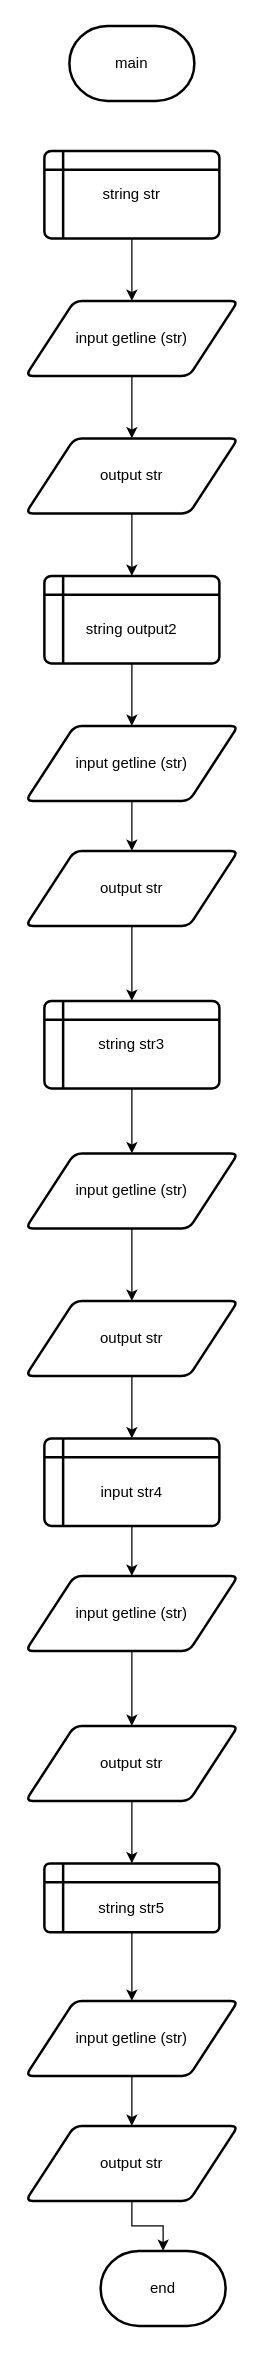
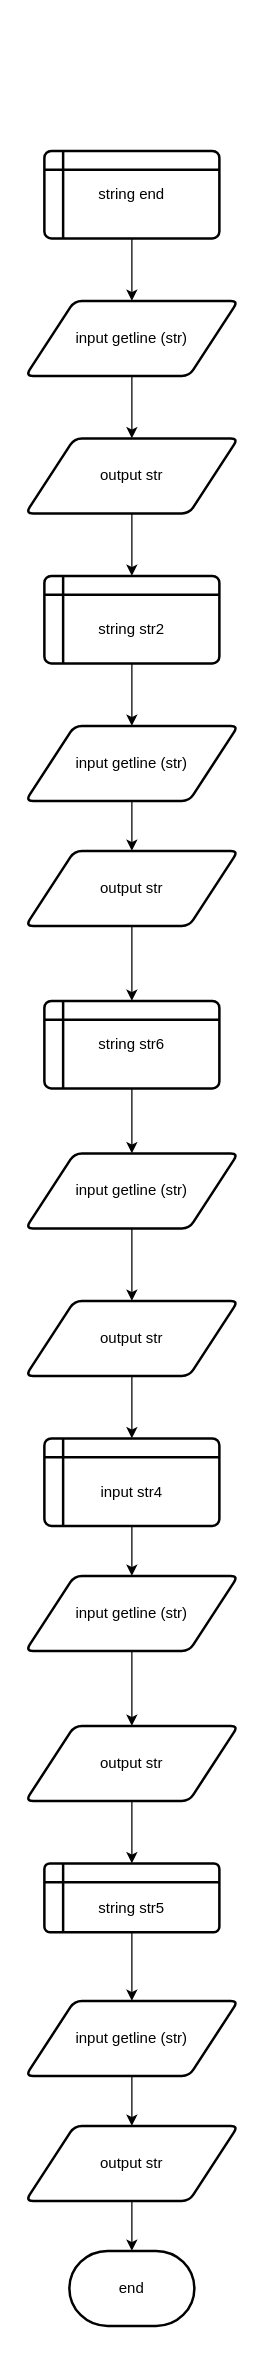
- <mxCell id="2" value="main" style="strokeWidth=2;html=1;shape=mxgraph.flowchart.terminator;whiteSpace=wrap;" parent="1" vertex="1"><mxGeometry x="55" y="20" width="100" height="60" as="geometry" /></mxCell>
- <mxCell id="4" value="string str" style="shape=internalStorage;whiteSpace=wrap;html=1;dx=15;dy=15;rounded=1;arcSize=8;strokeWidth=2;" parent="1" vertex="1"><mxGeometry x="35" y="120" width="140" height="70" as="geometry" /></mxCell>
+ <mxCell id="4" value="string end" style="shape=internalStorage;whiteSpace=wrap;html=1;dx=15;dy=15;rounded=1;arcSize=8;strokeWidth=2;" parent="1" vertex="1"><mxGeometry x="35" y="120" width="140" height="70" as="geometry" /></mxCell>
- <mxCell id="10" value="&lt;br&gt;string output2" style="shape=internalStorage;whiteSpace=wrap;html=1;dx=15;dy=15;rounded=1;arcSize=8;strokeWidth=2;" parent="1" vertex="1"><mxGeometry x="35" y="460" width="140" height="70" as="geometry" /></mxCell>
+ <mxCell id="10" value="&lt;br&gt;string str2" style="shape=internalStorage;whiteSpace=wrap;html=1;dx=15;dy=15;rounded=1;arcSize=8;strokeWidth=2;" parent="1" vertex="1"><mxGeometry x="35" y="460" width="140" height="70" as="geometry" /></mxCell>
- <mxCell id="16" value="string str3" style="shape=internalStorage;whiteSpace=wrap;html=1;dx=15;dy=15;rounded=1;arcSize=8;strokeWidth=2;" parent="1" vertex="1"><mxGeometry x="35" y="800" width="140" height="70" as="geometry" /></mxCell>
+ <mxCell id="16" value="string str6" style="shape=internalStorage;whiteSpace=wrap;html=1;dx=15;dy=15;rounded=1;arcSize=8;strokeWidth=2;" parent="1" vertex="1"><mxGeometry x="35" y="800" width="140" height="70" as="geometry" /></mxCell>
- <mxCell id="33" value="end" style="strokeWidth=2;html=1;shape=mxgraph.flowchart.terminator;whiteSpace=wrap;" parent="1" vertex="1"><mxGeometry x="80" y="1800" width="100" height="60" as="geometry" /></mxCell>
+ <mxCell id="33" value="end" style="strokeWidth=2;html=1;shape=mxgraph.flowchart.terminator;whiteSpace=wrap;" parent="1" vertex="1"><mxGeometry x="55" y="1800" width="100" height="60" as="geometry" /></mxCell>
